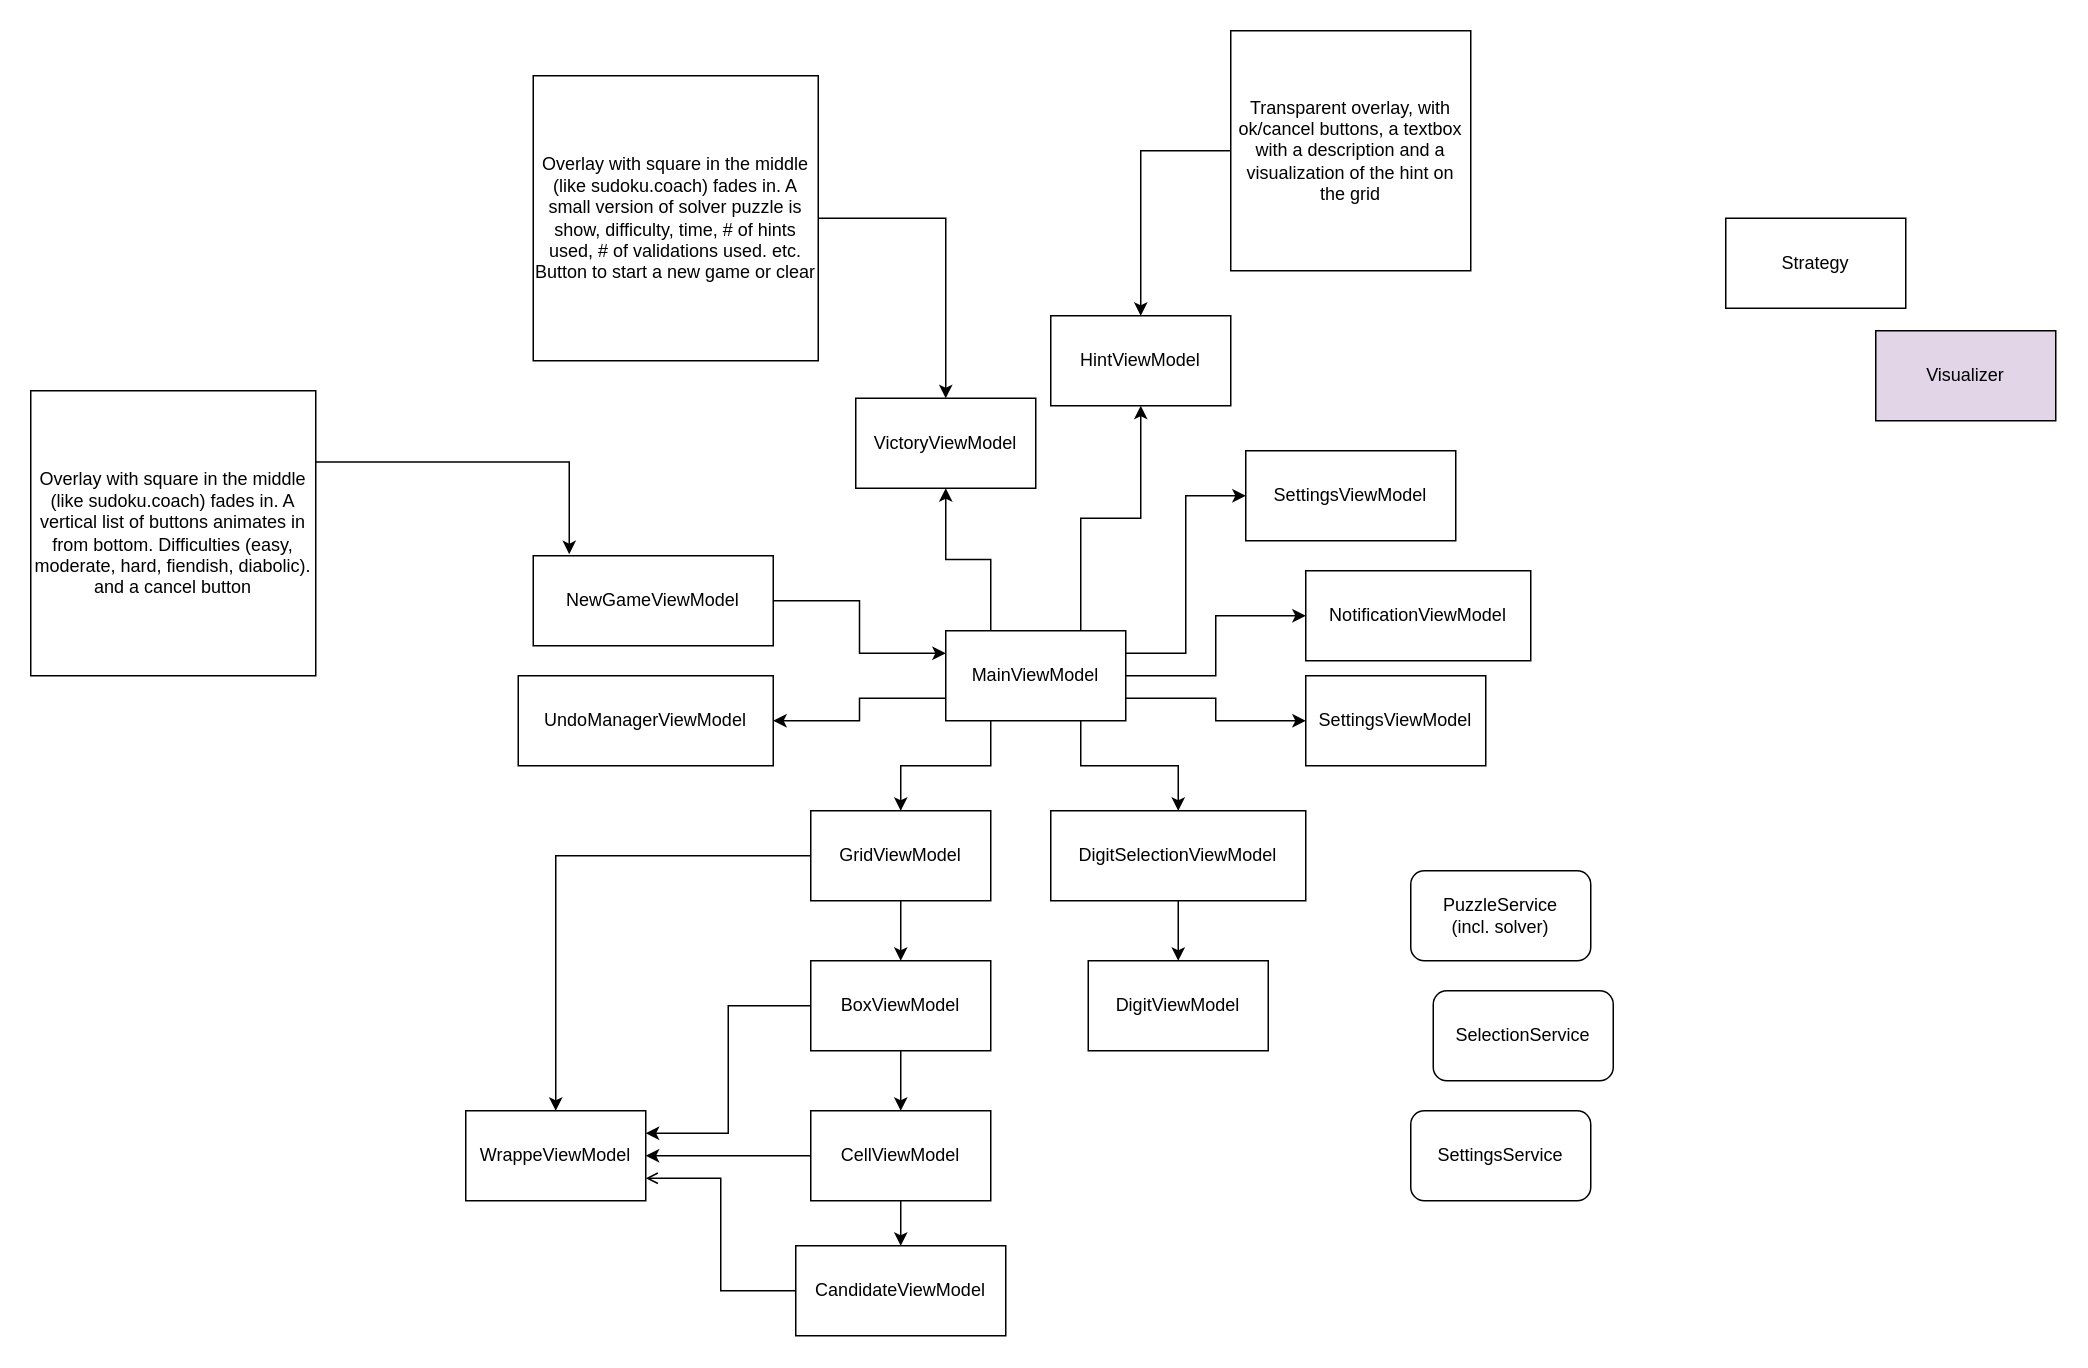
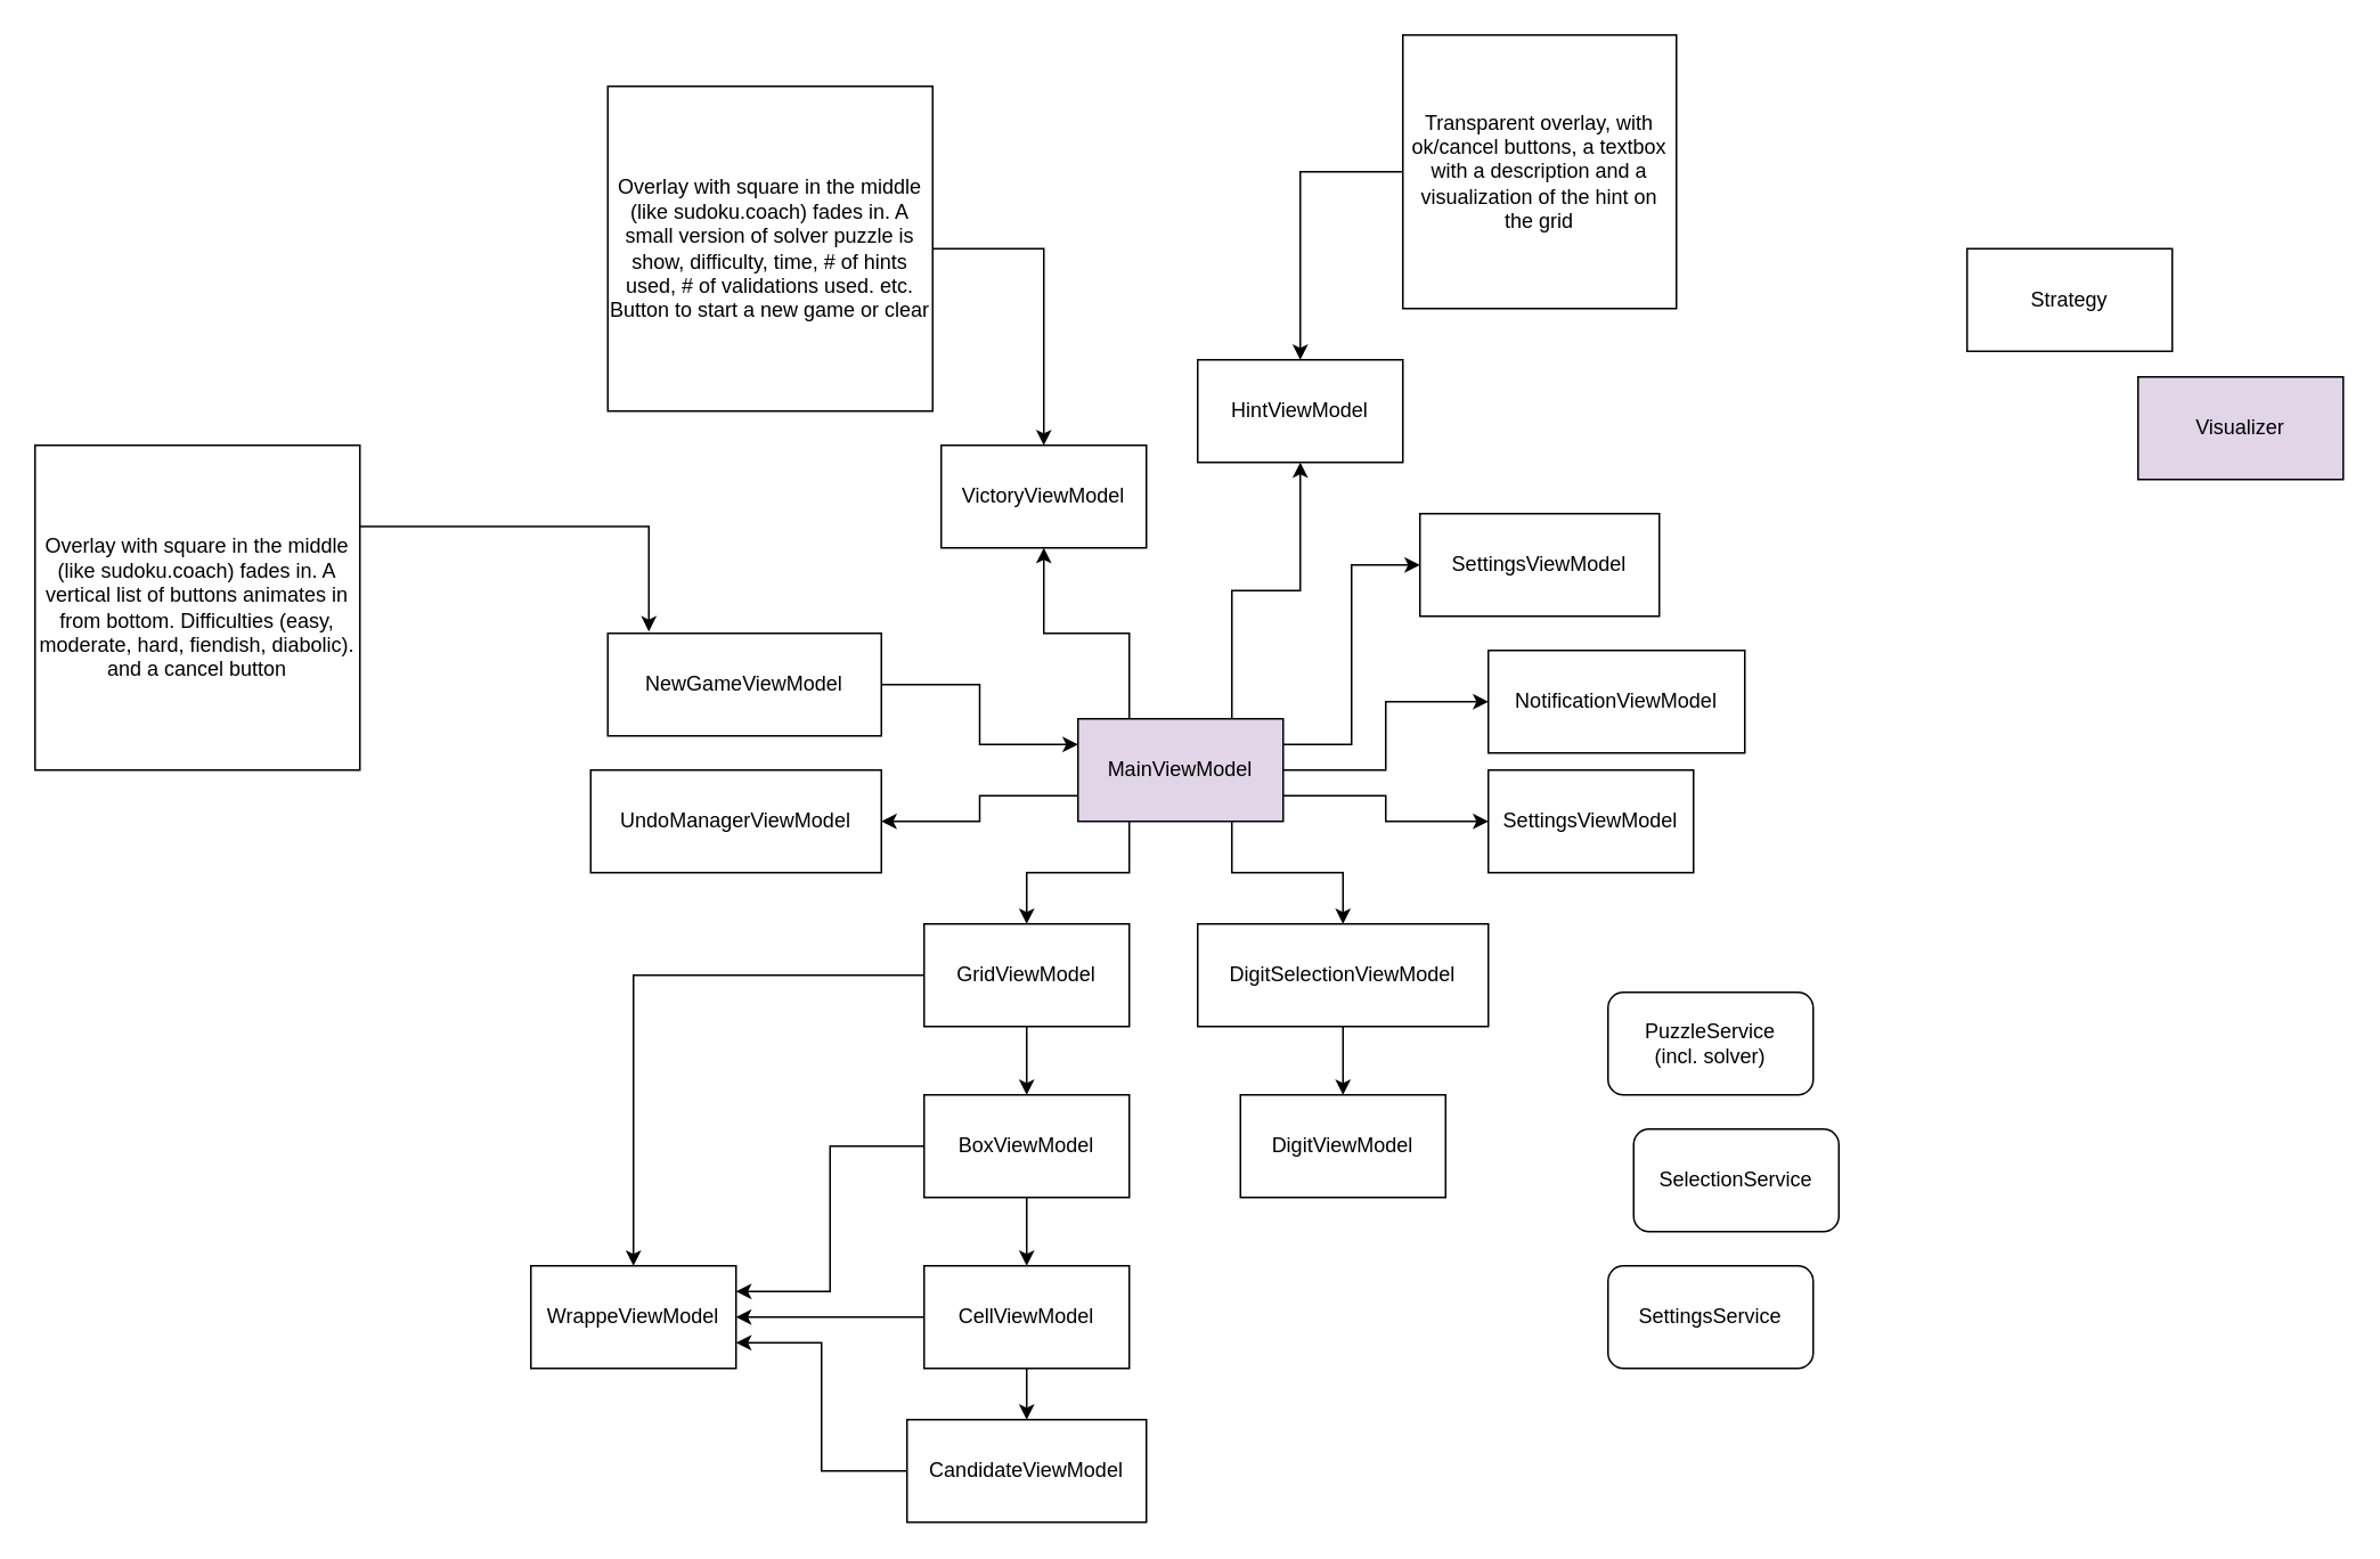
- <mxCell id="30" value="VictoryViewModel" style="rounded=0;whiteSpace=wrap;html=1;" parent="1" vertex="1"><mxGeometry x="570" y="265" width="120" height="60" as="geometry" /></mxCell>
+ <mxCell id="30" value="VictoryViewModel" style="rounded=0;whiteSpace=wrap;html=1;" parent="1" vertex="1"><mxGeometry x="550" y="260" width="120" height="60" as="geometry" /></mxCell>
- <mxCell id="10" value="MainViewModel" style="rounded=0;whiteSpace=wrap;html=1;" parent="1" vertex="1"><mxGeometry x="630" y="420" width="120" height="60" as="geometry" /></mxCell>
+ <mxCell id="10" value="MainViewModel" style="rounded=0;whiteSpace=wrap;html=1;fillColor=#e1d5e7;" parent="1" vertex="1"><mxGeometry x="630" y="420" width="120" height="60" as="geometry" /></mxCell>
- <mxCell id="22" style="edgeStyle=orthogonalEdgeStyle;rounded=0;orthogonalLoop=1;jettySize=auto;html=1;exitX=0;exitY=0.5;exitDx=0;exitDy=0;entryX=1;entryY=0.75;entryDx=0;entryDy=0;endArrow=open;" parent="1" source="23" target="34" edge="1"><mxGeometry relative="1" as="geometry" /></mxCell>
+ <mxCell id="22" style="edgeStyle=orthogonalEdgeStyle;rounded=0;orthogonalLoop=1;jettySize=auto;html=1;exitX=0;exitY=0.5;exitDx=0;exitDy=0;entryX=1;entryY=0.75;entryDx=0;entryDy=0;" parent="1" source="23" target="34" edge="1"><mxGeometry relative="1" as="geometry" /></mxCell>
